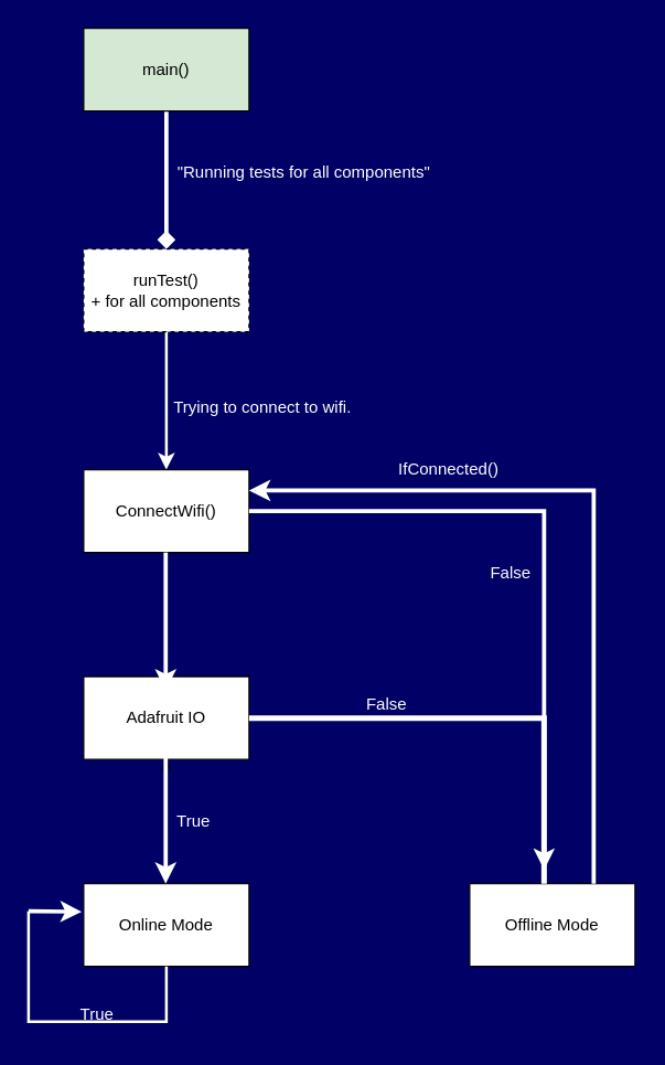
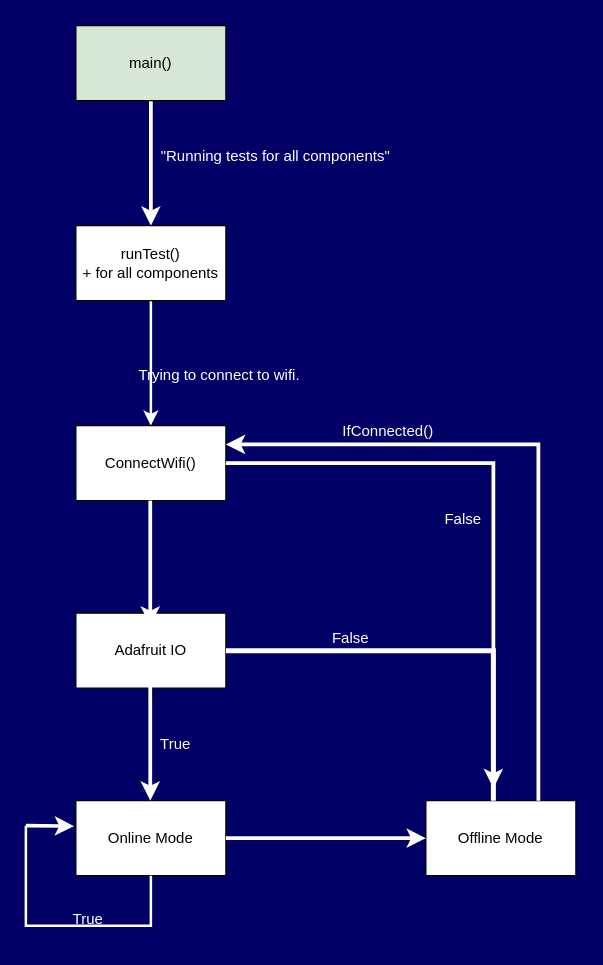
- <mxCell id="2" value="" style="rounded=0;orthogonalLoop=1;jettySize=auto;html=1;targetPerimeterSpacing=0;strokeWidth=3;strokeColor=#FFFFFF;endArrow=diamond;" edge="1" parent="1" source="3" target="5"><mxGeometry relative="1" as="geometry" /></mxCell>
+ <mxCell id="2" value="" style="rounded=0;orthogonalLoop=1;jettySize=auto;html=1;targetPerimeterSpacing=0;strokeWidth=3;strokeColor=#FFFFFF;" edge="1" parent="1" source="3" target="5"><mxGeometry relative="1" as="geometry" /></mxCell>
- <mxCell id="5" value="runTest()&lt;div&gt;+ for all components&lt;/div&gt;" style="whiteSpace=wrap;html=1;dashed=1;" vertex="1" parent="1"><mxGeometry x="60" y="180" width="120" height="60" as="geometry" /></mxCell>
+ <mxCell id="5" value="runTest()&lt;div&gt;+ for all components&lt;/div&gt;" style="whiteSpace=wrap;html=1;" vertex="1" parent="1"><mxGeometry x="60" y="180" width="120" height="60" as="geometry" /></mxCell>
- <mxCell id="20" value="Trying to connect to wifi." style="text;strokeColor=none;align=center;fillColor=none;html=1;verticalAlign=middle;whiteSpace=wrap;rounded=0;fontColor=#FFFFFF;" vertex="1" parent="1"><mxGeometry x="80" y="280" width="220" height="30" as="geometry" /></mxCell>
+ <mxCell id="20" value="Trying to connect to wifi." style="text;strokeColor=none;align=center;fillColor=none;html=1;verticalAlign=middle;whiteSpace=wrap;rounded=0;fontColor=#FFFFFF;" vertex="1" parent="1"><mxGeometry x="65" y="285" width="220" height="30" as="geometry" /></mxCell>
- <mxCell id="25" value="&lt;font color=&quot;#ffffff&quot;&gt;IfConnected()&lt;/font&gt;" style="text;strokeColor=none;align=center;fillColor=none;html=1;verticalAlign=middle;whiteSpace=wrap;rounded=0;" vertex="1" parent="1"><mxGeometry x="295" y="325" width="60" height="30" as="geometry" /></mxCell>
+ <mxCell id="25" value="&lt;font color=&quot;#ffffff&quot;&gt;IfConnected()&lt;/font&gt;" style="text;strokeColor=none;align=center;fillColor=none;html=1;verticalAlign=middle;whiteSpace=wrap;rounded=0;" vertex="1" parent="1"><mxGeometry x="280" y="330" width="60" height="30" as="geometry" /></mxCell>
+ <mxCell id="13" value="" style="edgeStyle=orthogonalEdgeStyle;rounded=0;orthogonalLoop=1;jettySize=auto;html=1;strokeColor=#FFFFFF;entryX=0;entryY=0.5;entryDx=0;entryDy=0;exitX=1;exitY=0.5;exitDx=0;exitDy=0;strokeWidth=3;" edge="1" parent="1" source="9" target="10"><mxGeometry relative="1" as="geometry"><mxPoint x="129.5" y="550" as="sourcePoint" /><mxPoint x="129.5" y="650" as="targetPoint" /></mxGeometry></mxCell>
